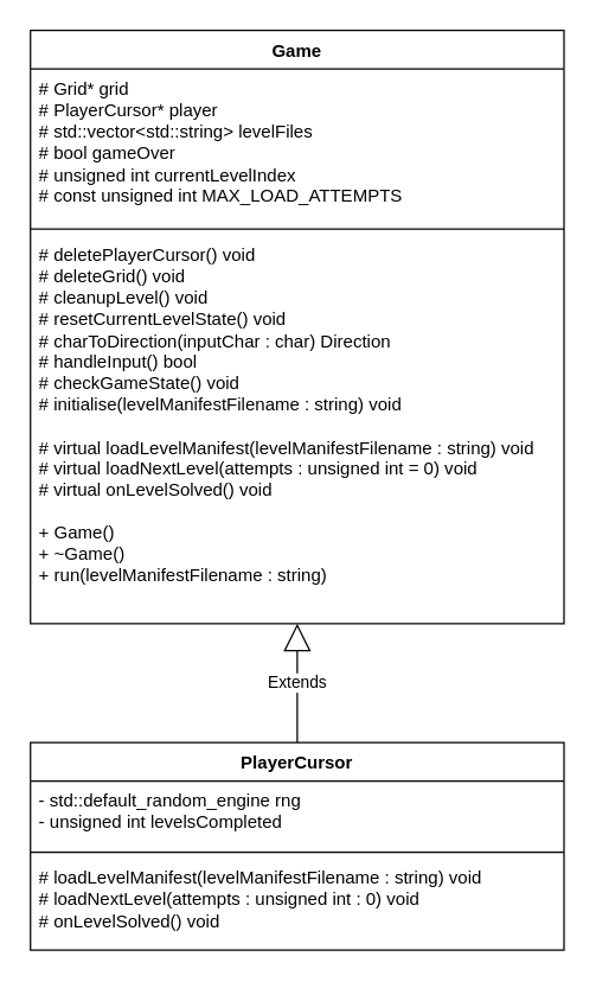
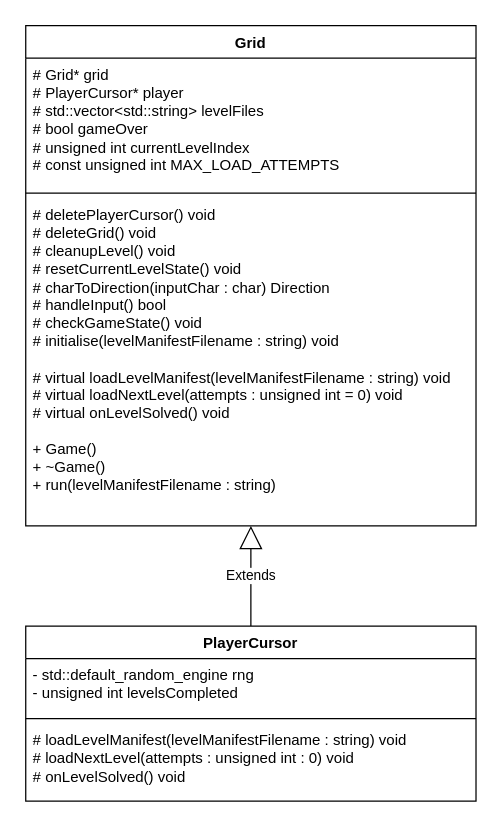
- <mxCell id="2" value="Game" style="swimlane;fontStyle=1;align=center;verticalAlign=top;childLayout=stackLayout;horizontal=1;startSize=26;horizontalStack=0;resizeParent=1;resizeParentMax=0;resizeLast=0;collapsible=1;marginBottom=0;whiteSpace=wrap;html=1;" vertex="1" parent="1"><mxGeometry x="20" y="20" width="360" height="400" as="geometry" /></mxCell>
+ <mxCell id="2" value="Grid" style="swimlane;fontStyle=1;align=center;verticalAlign=top;childLayout=stackLayout;horizontal=1;startSize=26;horizontalStack=0;resizeParent=1;resizeParentMax=0;resizeLast=0;collapsible=1;marginBottom=0;whiteSpace=wrap;html=1;" vertex="1" parent="1"><mxGeometry x="20" y="20" width="360" height="400" as="geometry" /></mxCell>
